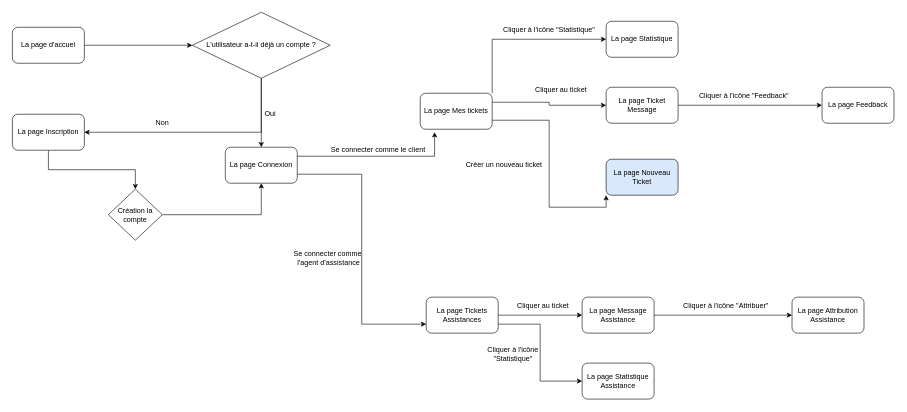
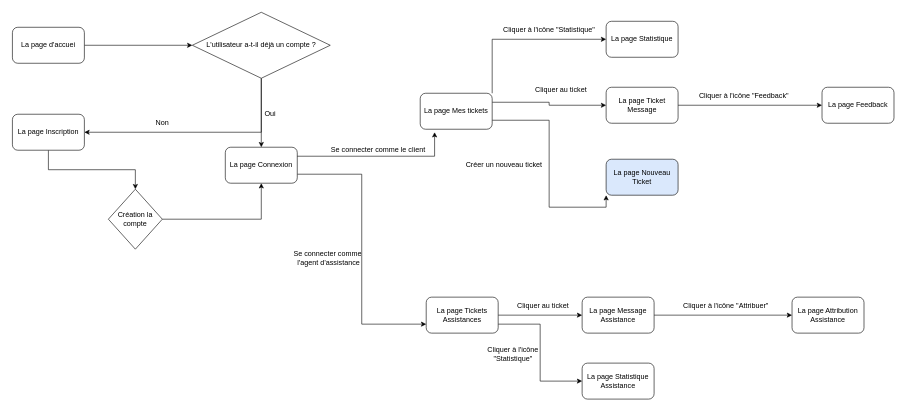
- <mxCell id="14" value="Création la compte" style="rhombus;whiteSpace=wrap;html=1;" vertex="1" parent="1"><mxGeometry x="180" y="315" width="90" height="85" as="geometry" /></mxCell>
+ <mxCell id="14" value="Création la compte" style="rhombus;whiteSpace=wrap;html=1;" vertex="1" parent="1"><mxGeometry x="180" y="315" width="90" height="100" as="geometry" /></mxCell>
